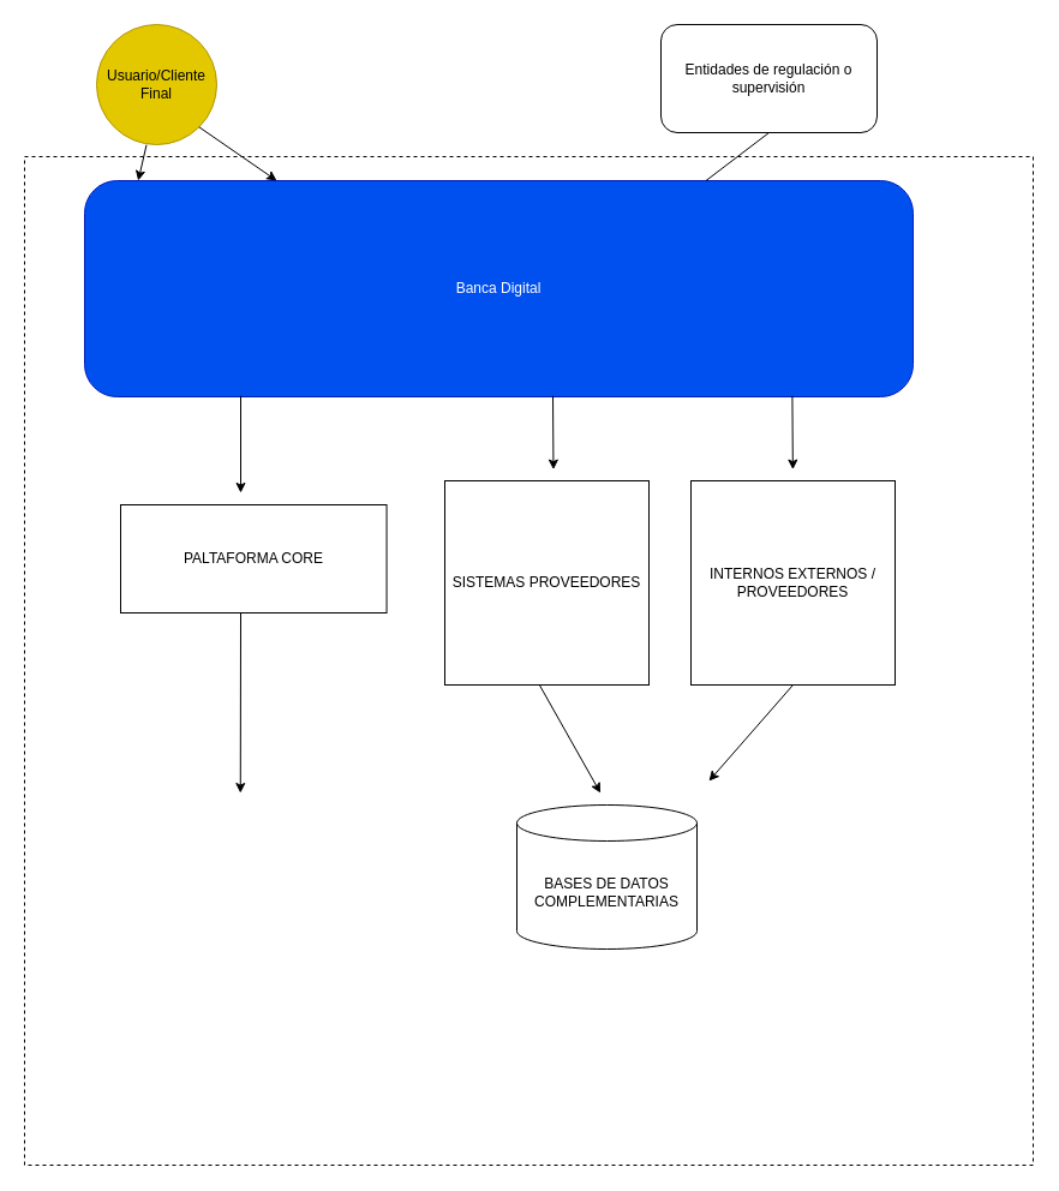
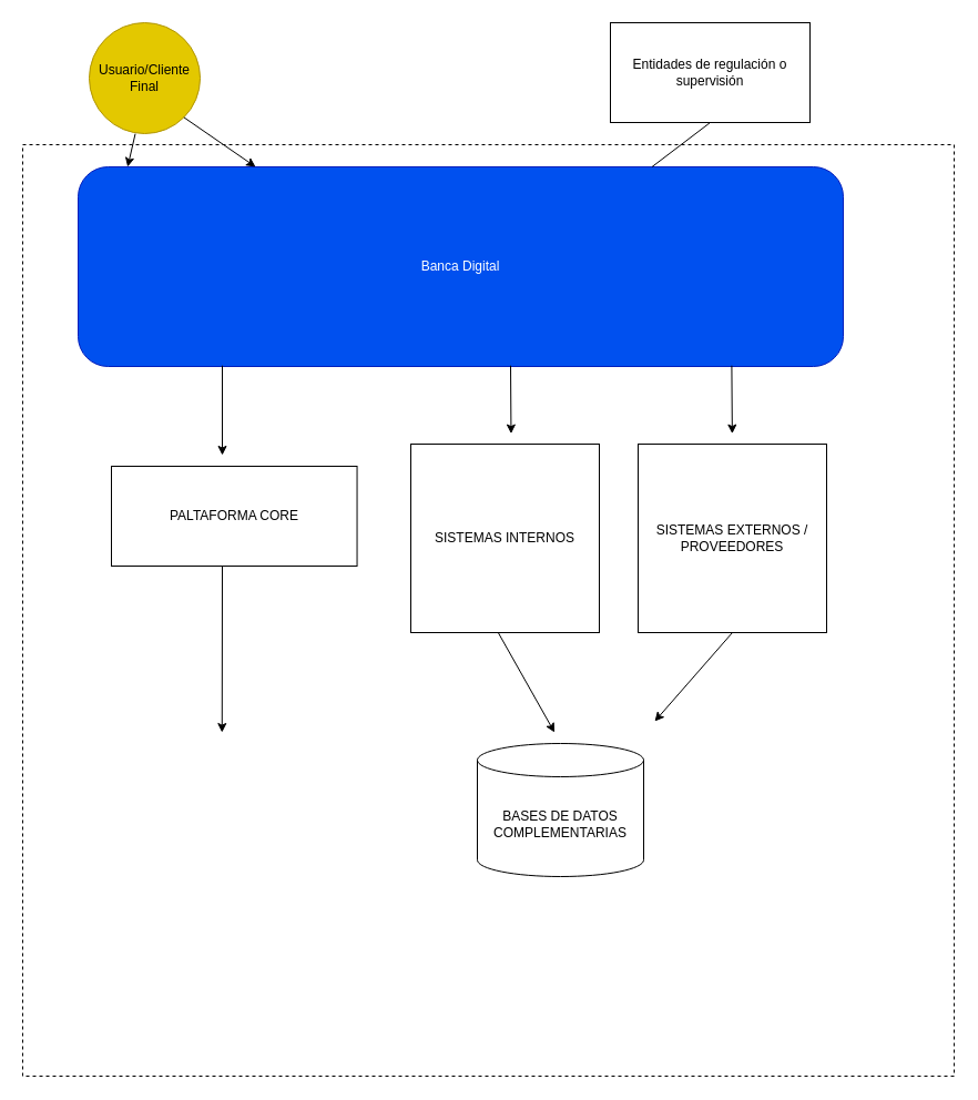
- <mxCell id="4" value="Entidades de regulación o supervisión" style="whiteSpace=wrap;html=1;rounded=1;" parent="1" vertex="1"><mxGeometry x="550" y="20" width="180" height="90" as="geometry" /></mxCell>
+ <mxCell id="4" value="Entidades de regulación o supervisión" style="rounded=0;whiteSpace=wrap;html=1;" parent="1" vertex="1"><mxGeometry x="550" y="20" width="180" height="90" as="geometry" /></mxCell>
- <mxCell id="12" value="SISTEMAS PROVEEDORES" style="rounded=0;whiteSpace=wrap;html=1;" parent="1" vertex="1"><mxGeometry x="370" y="400" width="170" height="170" as="geometry" /></mxCell>
+ <mxCell id="12" value="SISTEMAS INTERNOS" style="rounded=0;whiteSpace=wrap;html=1;" parent="1" vertex="1"><mxGeometry x="370" y="400" width="170" height="170" as="geometry" /></mxCell>
- <mxCell id="8" value="INTERNOS EXTERNOS / PROVEEDORES" style="rounded=0;whiteSpace=wrap;html=1;" parent="1" vertex="1"><mxGeometry x="575" y="400" width="170" height="170" as="geometry" /></mxCell>
+ <mxCell id="8" value="SISTEMAS EXTERNOS / PROVEEDORES" style="rounded=0;whiteSpace=wrap;html=1;" parent="1" vertex="1"><mxGeometry x="575" y="400" width="170" height="170" as="geometry" /></mxCell>
